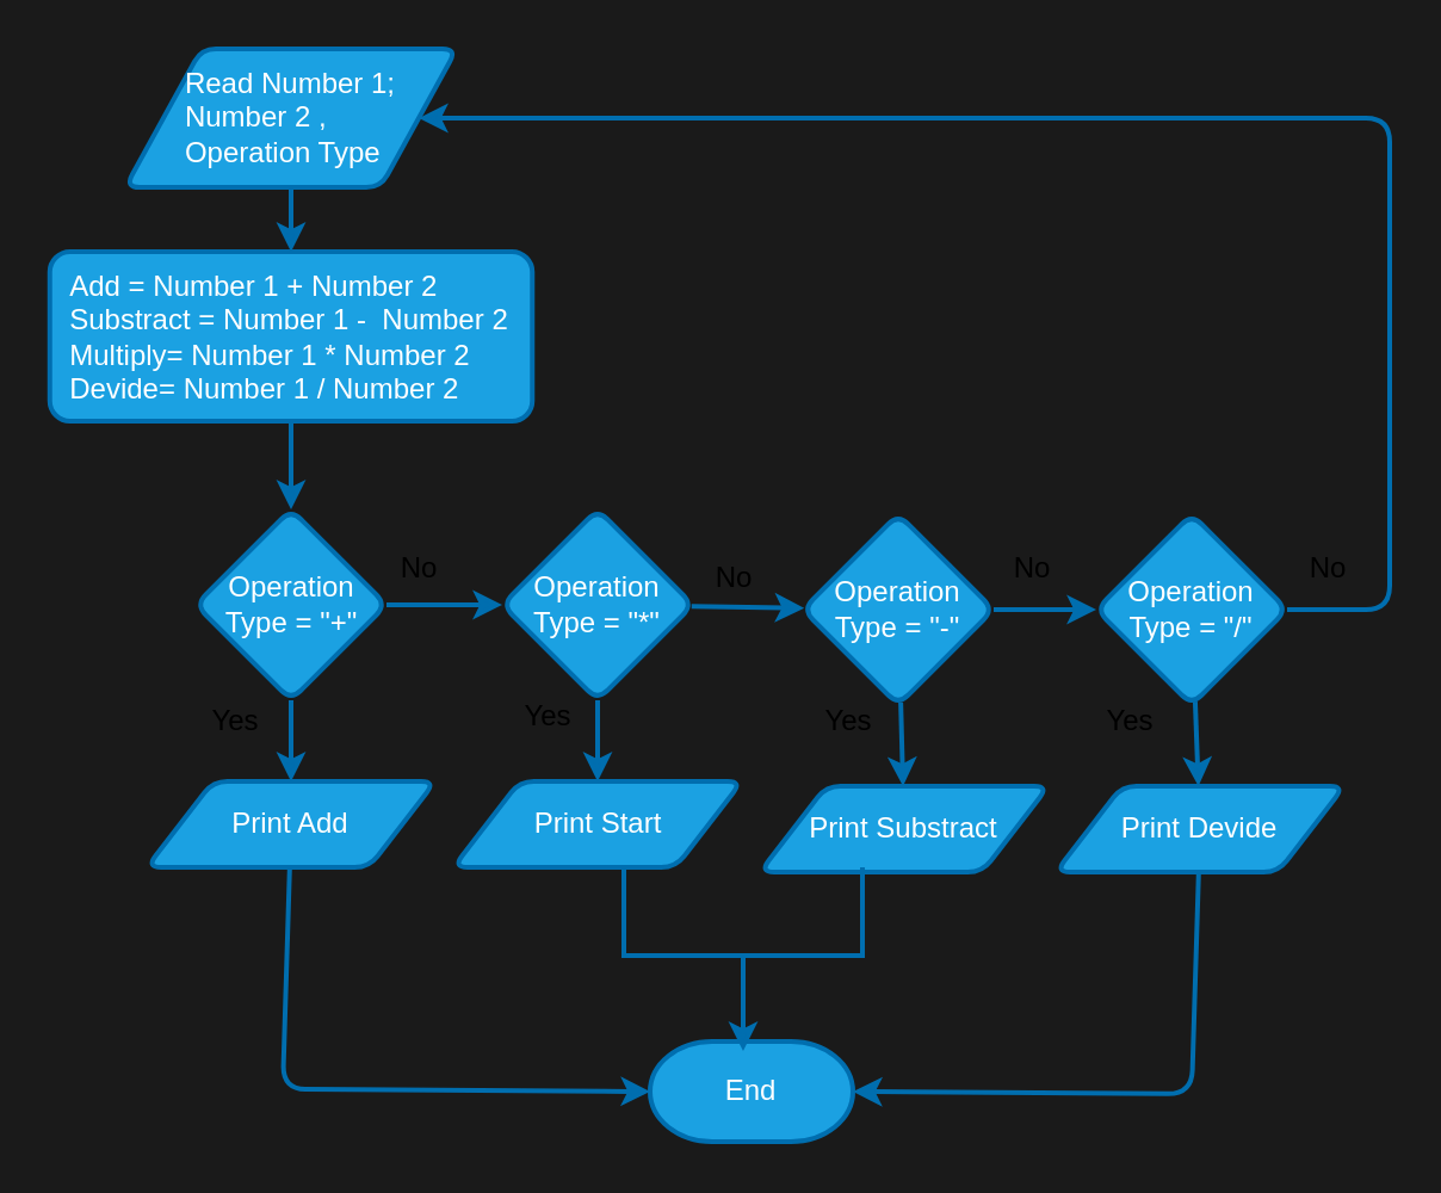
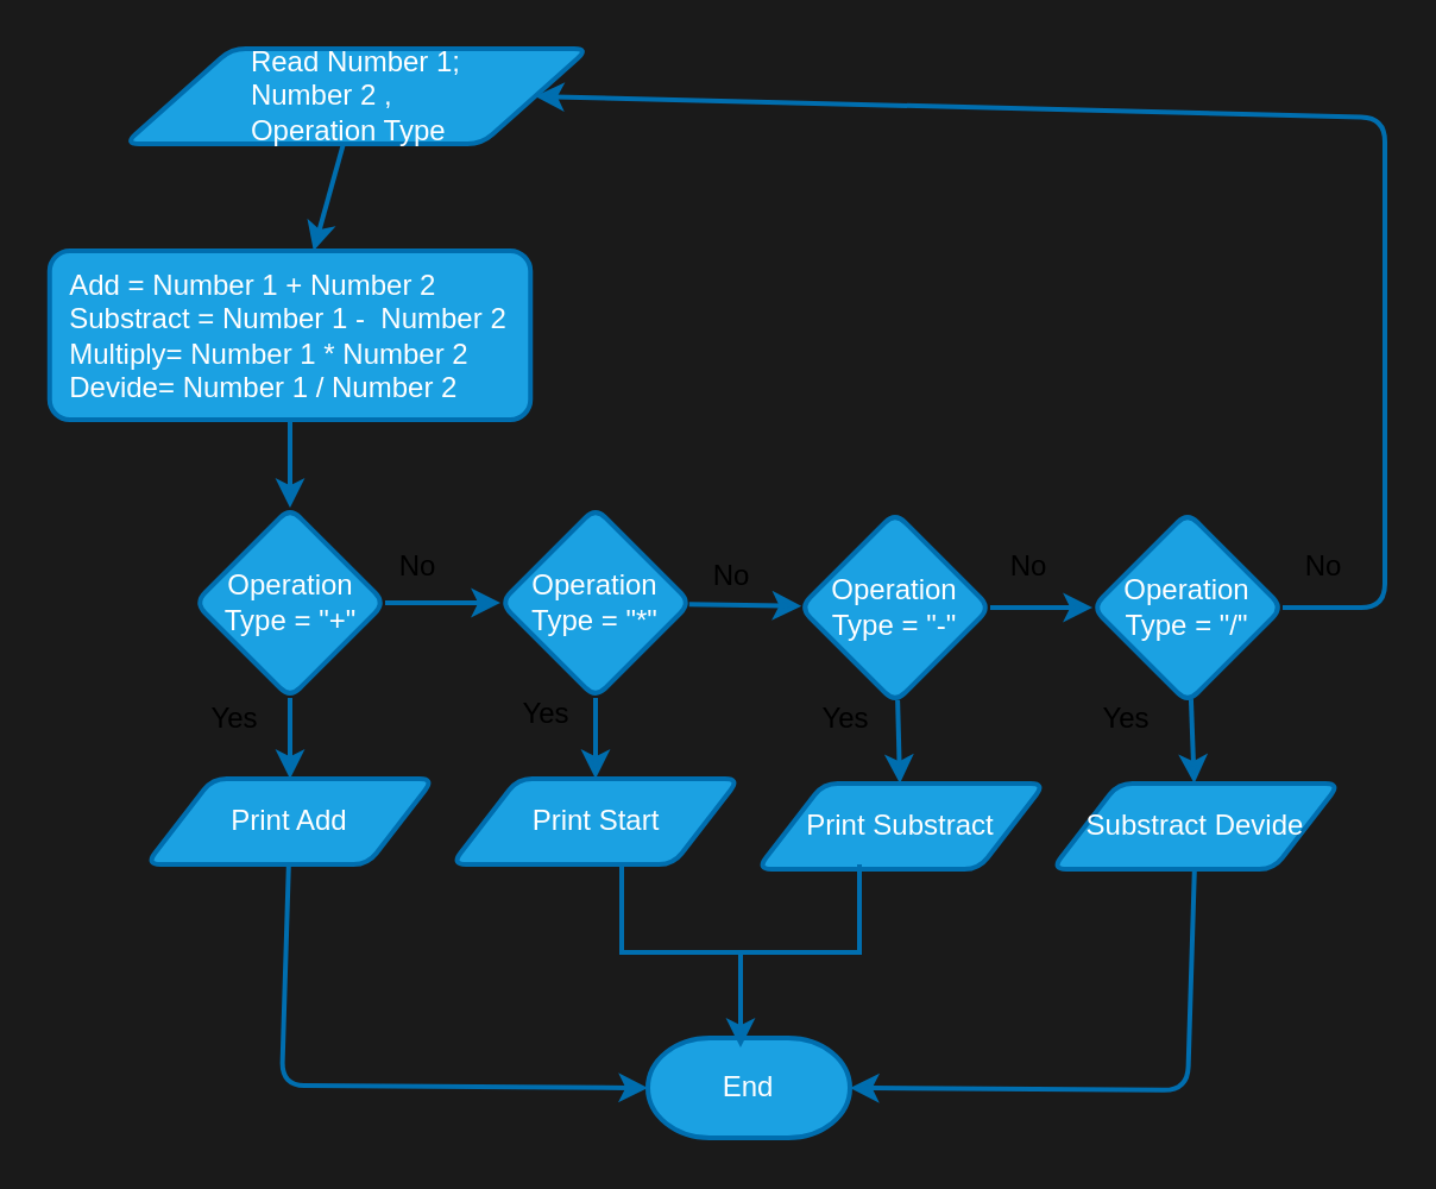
- <mxCell id="3" value="&lt;div style=&quot;text-align: justify;&quot;&gt;&lt;span style=&quot;background-color: initial;&quot;&gt;Read Number 1;&lt;/span&gt;&lt;/div&gt;&lt;div style=&quot;text-align: justify;&quot;&gt;&lt;span style=&quot;background-color: initial;&quot;&gt;Number 2 ,&lt;/span&gt;&lt;/div&gt;&lt;div style=&quot;text-align: justify;&quot;&gt;&lt;span style=&quot;background-color: initial;&quot;&gt;Operation Type&lt;/span&gt;&lt;/div&gt;" style="shape=parallelogram;html=1;strokeWidth=2;perimeter=parallelogramPerimeter;whiteSpace=wrap;rounded=1;arcSize=12;size=0.23;fillColor=#1ba1e2;fontColor=#ffffff;strokeColor=#006EAF;" vertex="1" parent="1"><mxGeometry x="52" y="20" width="139" height="58" as="geometry" /></mxCell>
+ <mxCell id="3" value="&lt;div style=&quot;text-align: justify;&quot;&gt;&lt;span style=&quot;background-color: initial;&quot;&gt;Read Number 1;&lt;/span&gt;&lt;/div&gt;&lt;div style=&quot;text-align: justify;&quot;&gt;&lt;span style=&quot;background-color: initial;&quot;&gt;Number 2 ,&lt;/span&gt;&lt;/div&gt;&lt;div style=&quot;text-align: justify;&quot;&gt;&lt;span style=&quot;background-color: initial;&quot;&gt;Operation Type&lt;/span&gt;&lt;/div&gt;" style="shape=parallelogram;html=1;strokeWidth=2;perimeter=parallelogramPerimeter;whiteSpace=wrap;rounded=1;arcSize=12;size=0.23;fillColor=#1ba1e2;fontColor=#ffffff;strokeColor=#006EAF;" vertex="1" parent="1"><mxGeometry x="52" y="20" width="195" height="40" as="geometry" /></mxCell>
- <mxCell id="25" value="&lt;div style=&quot;text-align: justify;&quot;&gt;Print Devide&lt;/div&gt;" style="shape=parallelogram;html=1;strokeWidth=2;perimeter=parallelogramPerimeter;whiteSpace=wrap;rounded=1;arcSize=12;size=0.23;fillColor=#1ba1e2;fontColor=#ffffff;strokeColor=#006EAF;" vertex="1" parent="1"><mxGeometry x="442" y="329" width="121" height="36" as="geometry" /></mxCell>
+ <mxCell id="25" value="&lt;div style=&quot;text-align: justify;&quot;&gt;Substract Devide&lt;/div&gt;" style="shape=parallelogram;html=1;strokeWidth=2;perimeter=parallelogramPerimeter;whiteSpace=wrap;rounded=1;arcSize=12;size=0.23;fillColor=#1ba1e2;fontColor=#ffffff;strokeColor=#006EAF;" vertex="1" parent="1"><mxGeometry x="442" y="329" width="121" height="36" as="geometry" /></mxCell>
